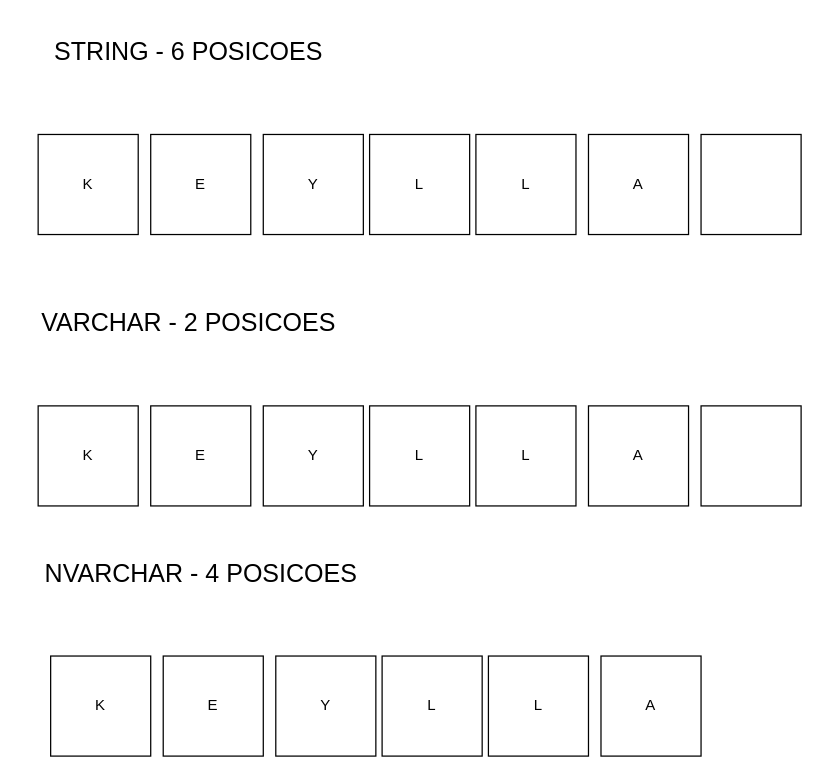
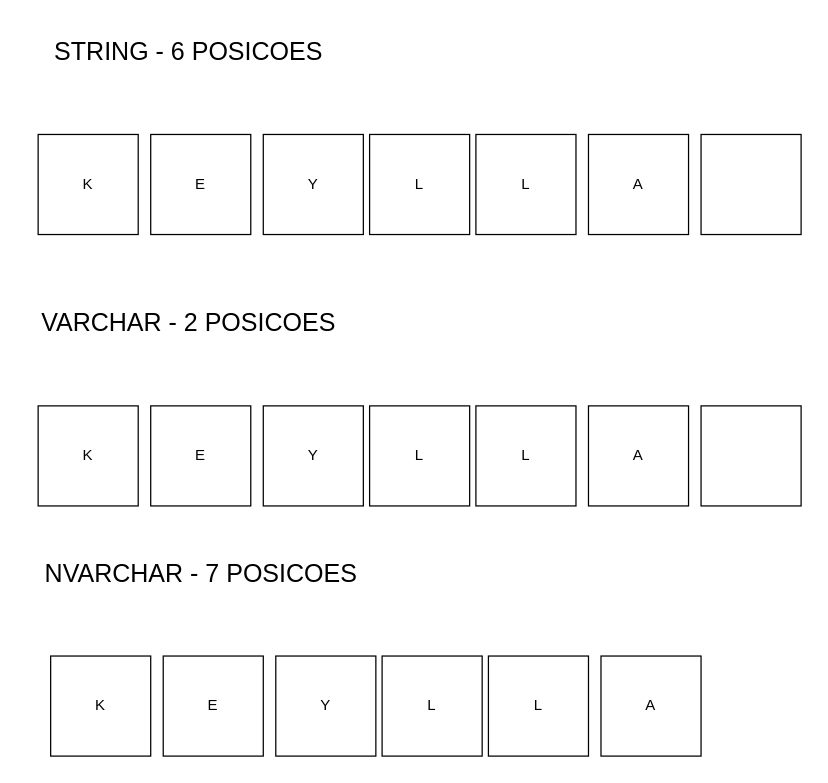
- <mxCell id="24" value="NVARCHAR - 4 POSICOES" style="text;html=1;align=center;verticalAlign=middle;resizable=0;points=[];autosize=1;strokeColor=none;fillColor=none;fontSize=20;" vertex="1" parent="1"><mxGeometry x="25" y="437" width="270" height="40" as="geometry" /></mxCell>
+ <mxCell id="24" value="NVARCHAR - 7 POSICOES" style="text;html=1;align=center;verticalAlign=middle;resizable=0;points=[];autosize=1;strokeColor=none;fillColor=none;fontSize=20;" vertex="1" parent="1"><mxGeometry x="25" y="437" width="270" height="40" as="geometry" /></mxCell>
